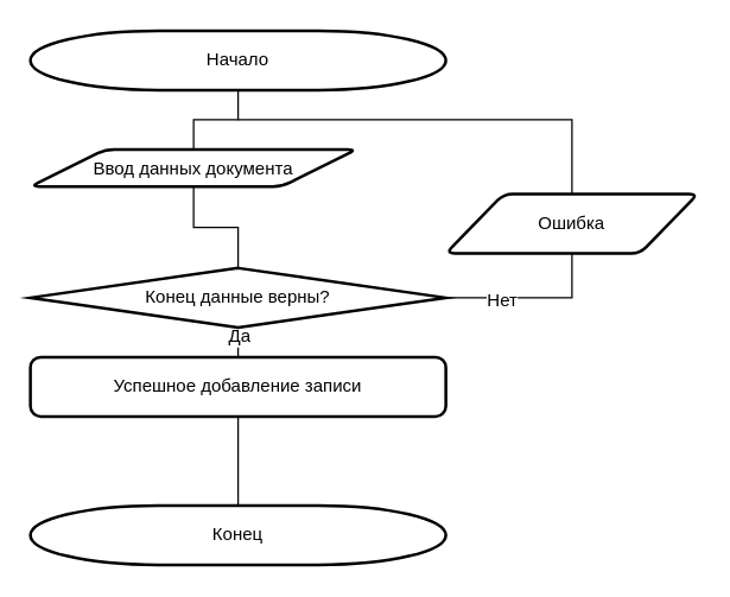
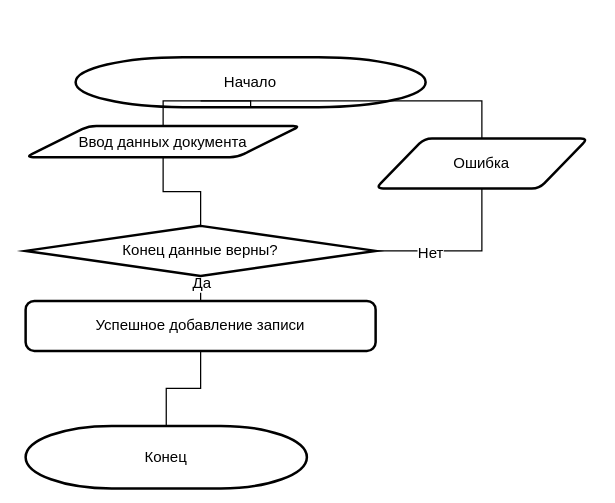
- <mxCell id="2" value="Начало" style="strokeWidth=2;html=1;shape=mxgraph.flowchart.terminator;whiteSpace=wrap;strokeColor=default;align=center;verticalAlign=middle;fontFamily=Helvetica;fontSize=12;fontColor=default;labelBackgroundColor=default;fillColor=default;" vertex="1" parent="1"><mxGeometry x="20" y="20" width="280" height="40" as="geometry" /></mxCell>
+ <mxCell id="2" value="Начало" style="strokeWidth=2;html=1;shape=mxgraph.flowchart.terminator;whiteSpace=wrap;strokeColor=default;align=center;verticalAlign=middle;fontFamily=Helvetica;fontSize=12;fontColor=default;labelBackgroundColor=default;fillColor=default;" vertex="1" parent="1"><mxGeometry x="60" y="45" width="280" height="40" as="geometry" /></mxCell>
- <mxCell id="14" value="Ошибка" style="shape=parallelogram;html=1;strokeWidth=2;perimeter=parallelogramPerimeter;whiteSpace=wrap;rounded=1;arcSize=12;size=0.23;strokeColor=default;align=center;verticalAlign=middle;fontFamily=Helvetica;fontSize=12;fontColor=default;labelBackgroundColor=default;fillColor=default;" vertex="1" parent="1"><mxGeometry x="300" y="130" width="170" height="40" as="geometry" /></mxCell>
+ <mxCell id="14" value="Ошибка" style="shape=parallelogram;html=1;strokeWidth=2;perimeter=parallelogramPerimeter;whiteSpace=wrap;rounded=1;arcSize=12;size=0.23;strokeColor=default;align=center;verticalAlign=middle;fontFamily=Helvetica;fontSize=12;fontColor=default;labelBackgroundColor=default;fillColor=default;" vertex="1" parent="1"><mxGeometry x="300" y="110" width="170" height="40" as="geometry" /></mxCell>
- <mxCell id="15" value="Конец" style="strokeWidth=2;html=1;shape=mxgraph.flowchart.terminator;whiteSpace=wrap;strokeColor=default;align=center;verticalAlign=middle;fontFamily=Helvetica;fontSize=12;fontColor=default;labelBackgroundColor=default;fillColor=default;" vertex="1" parent="1"><mxGeometry x="20" y="340" width="280" height="40" as="geometry" /></mxCell>
+ <mxCell id="15" value="Конец" style="strokeWidth=2;html=1;shape=mxgraph.flowchart.terminator;whiteSpace=wrap;strokeColor=default;align=center;verticalAlign=middle;fontFamily=Helvetica;fontSize=12;fontColor=default;labelBackgroundColor=default;fillColor=default;" vertex="1" parent="1"><mxGeometry x="20" y="340" width="225" height="50" as="geometry" /></mxCell>
